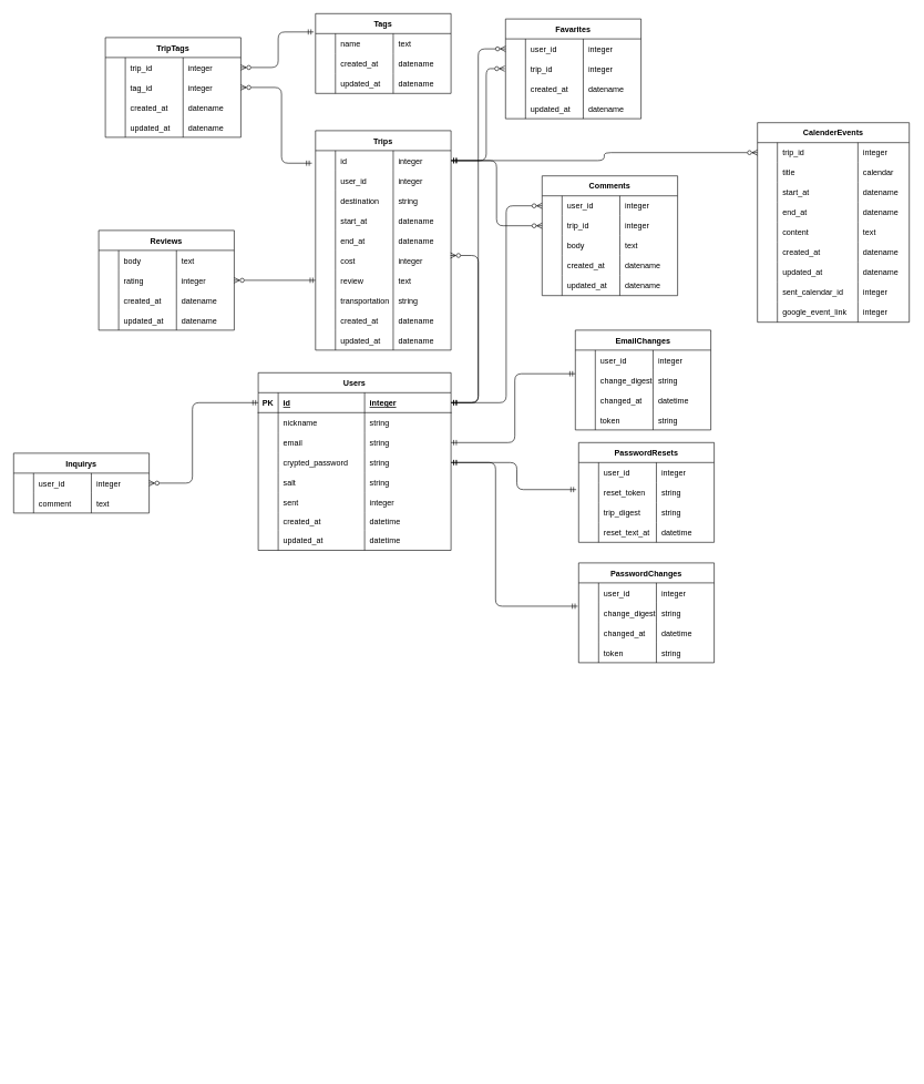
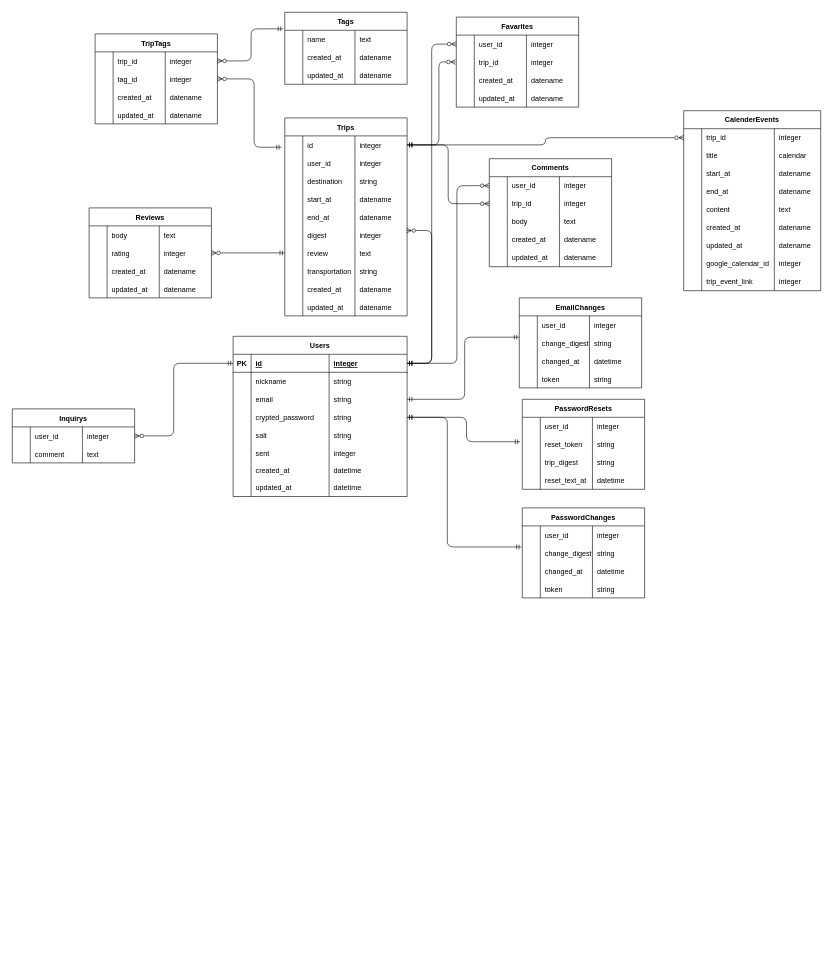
- <mxCell id="58" value="cost" style="shape=partialRectangle;connectable=0;fillColor=none;top=0;left=0;bottom=0;right=0;align=left;spacingLeft=6;overflow=hidden;" parent="56" vertex="1"><mxGeometry x="30" width="86.924" height="30" as="geometry"><mxRectangle width="86.924" height="30" as="alternateBounds" /></mxGeometry></mxCell>
+ <mxCell id="58" value="digest" style="shape=partialRectangle;connectable=0;fillColor=none;top=0;left=0;bottom=0;right=0;align=left;spacingLeft=6;overflow=hidden;" parent="56" vertex="1"><mxGeometry x="30" width="86.924" height="30" as="geometry"><mxRectangle width="86.924" height="30" as="alternateBounds" /></mxGeometry></mxCell>
- <mxCell id="202" value="sent_calendar_id" style="shape=partialRectangle;connectable=0;fillColor=none;top=0;left=0;bottom=0;right=0;align=left;spacingLeft=6;overflow=hidden;" parent="200" vertex="1"><mxGeometry x="30" width="121.083" height="30" as="geometry"><mxRectangle width="121.083" height="30" as="alternateBounds" /></mxGeometry></mxCell>
+ <mxCell id="202" value="google_calendar_id" style="shape=partialRectangle;connectable=0;fillColor=none;top=0;left=0;bottom=0;right=0;align=left;spacingLeft=6;overflow=hidden;" parent="200" vertex="1"><mxGeometry x="30" width="121.083" height="30" as="geometry"><mxRectangle width="121.083" height="30" as="alternateBounds" /></mxGeometry></mxCell>
- <mxCell id="206" value="google_event_link" style="shape=partialRectangle;connectable=0;fillColor=none;top=0;left=0;bottom=0;right=0;align=left;spacingLeft=6;overflow=hidden;" parent="204" vertex="1"><mxGeometry x="30" width="121.083" height="30" as="geometry"><mxRectangle width="121.083" height="30" as="alternateBounds" /></mxGeometry></mxCell>
+ <mxCell id="206" value="trip_event_link" style="shape=partialRectangle;connectable=0;fillColor=none;top=0;left=0;bottom=0;right=0;align=left;spacingLeft=6;overflow=hidden;" parent="204" vertex="1"><mxGeometry x="30" width="121.083" height="30" as="geometry"><mxRectangle width="121.083" height="30" as="alternateBounds" /></mxGeometry></mxCell>
